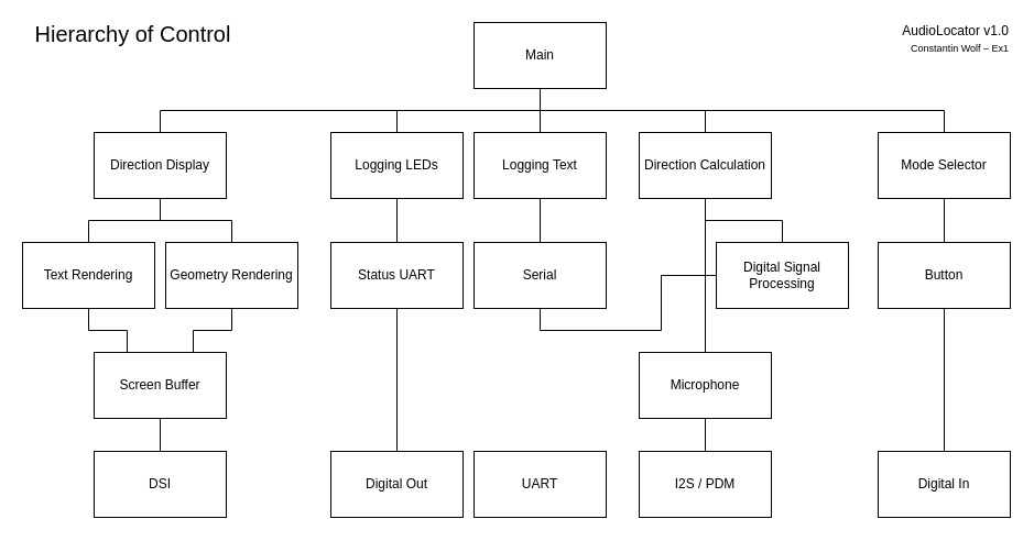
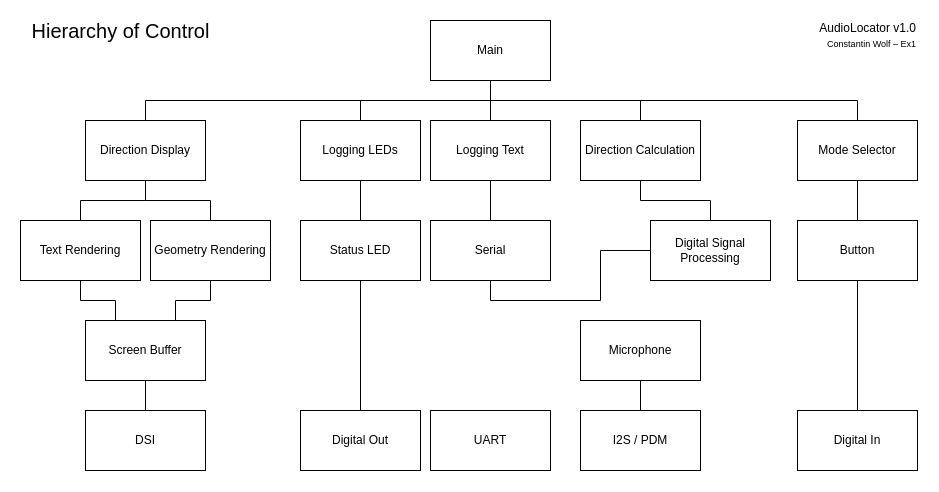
- <mxCell id="20" value="Status UART" style="whiteSpace=wrap;html=1;" vertex="1" parent="1"><mxGeometry x="300" y="220" width="120" height="60" as="geometry" /></mxCell>
+ <mxCell id="20" value="Status LED" style="whiteSpace=wrap;html=1;" vertex="1" parent="1"><mxGeometry x="300" y="220" width="120" height="60" as="geometry" /></mxCell>
- <mxCell id="28" style="edgeStyle=orthogonalEdgeStyle;rounded=0;orthogonalLoop=1;jettySize=auto;html=1;exitX=0.5;exitY=1;exitDx=0;exitDy=0;entryX=0.5;entryY=0;entryDx=0;entryDy=0;endArrow=none;endFill=0;" edge="1" parent="1" source="30" target="26"><mxGeometry relative="1" as="geometry" /></mxCell>
